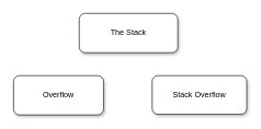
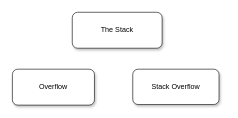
- <mxCell id="3" value="Stack Overflow" style="rounded=1;whiteSpace=wrap;html=1;strokeColor=#000000;fillColor=#ffffff;shadow=1;" vertex="1" parent="1"><mxGeometry x="231" y="115" width="144" height="59" as="geometry" /></mxCell>
+ <mxCell id="3" value="Stack Overflow" style="rounded=1;whiteSpace=wrap;html=1;strokeColor=#000000;fillColor=#ffffff;shadow=1;" vertex="1" parent="1"><mxGeometry x="221" y="115" width="144" height="59" as="geometry" /></mxCell>
